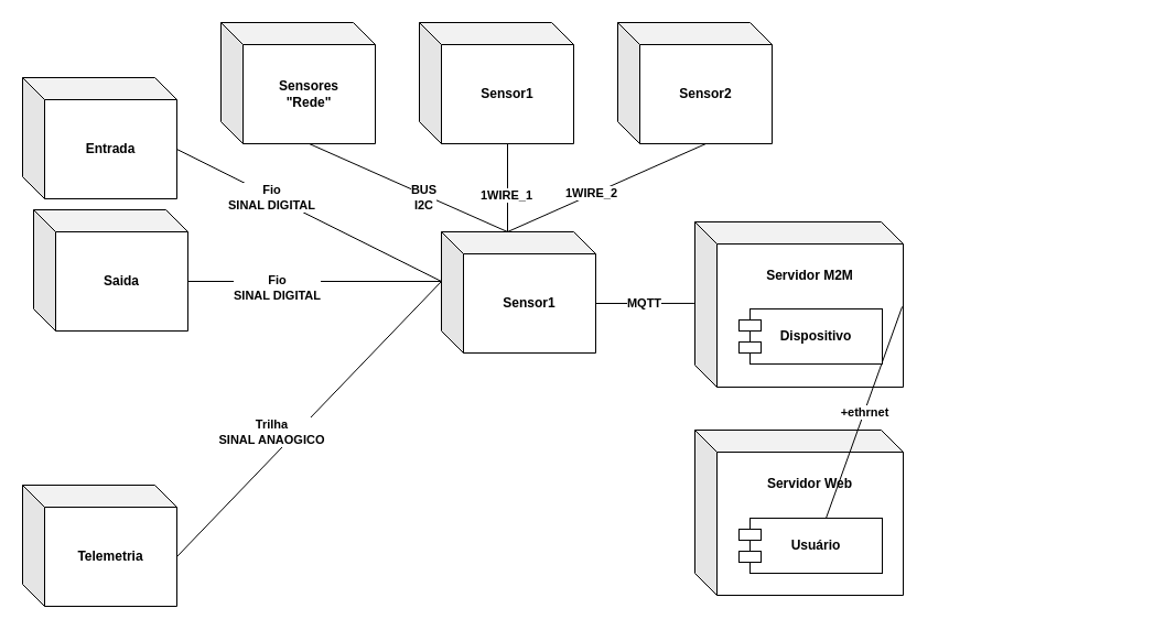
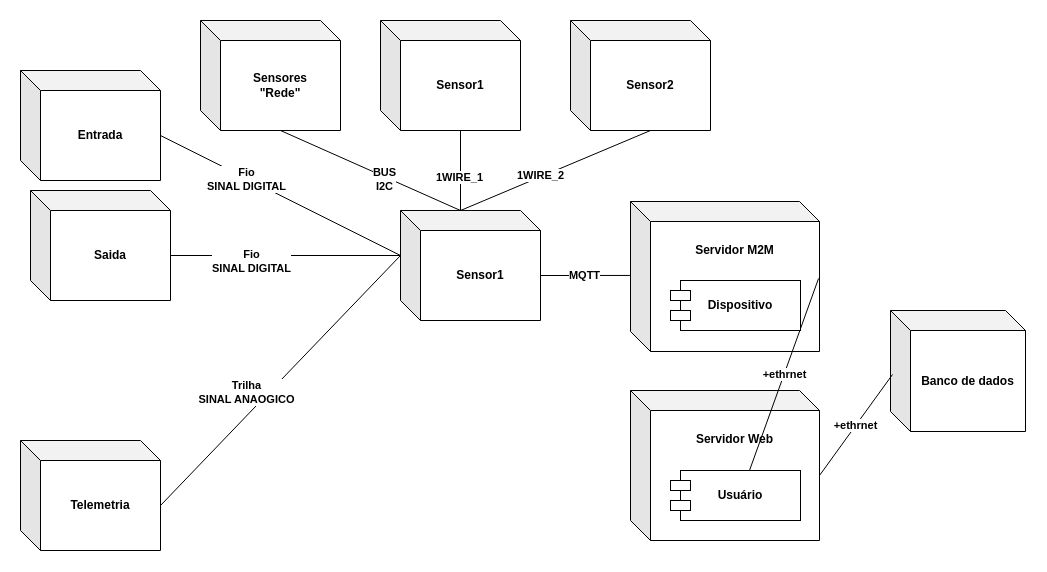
- <mxCell id="15" value="&lt;div&gt;&lt;b&gt;Sensor2&lt;/b&gt;&lt;/div&gt;" style="shape=cube;whiteSpace=wrap;html=1;boundedLbl=1;backgroundOutline=1;darkOpacity=0.05;darkOpacity2=0.1;" parent="1" vertex="1"><mxGeometry x="560" y="20" width="140" height="110" as="geometry" /></mxCell>
+ <mxCell id="15" value="&lt;div&gt;&lt;b&gt;Sensor2&lt;/b&gt;&lt;/div&gt;" style="shape=cube;whiteSpace=wrap;html=1;boundedLbl=1;backgroundOutline=1;darkOpacity=0.05;darkOpacity2=0.1;" parent="1" vertex="1"><mxGeometry x="570" y="20" width="140" height="110" as="geometry" /></mxCell>
+ <mxCell id="29" value="&lt;div&gt;&lt;b&gt;Banco de dados&lt;/b&gt;&lt;/div&gt;" style="shape=cube;whiteSpace=wrap;html=1;boundedLbl=1;backgroundOutline=1;darkOpacity=0.05;darkOpacity2=0.1;" parent="1" vertex="1"><mxGeometry x="890" y="310" width="135" height="121" as="geometry" /></mxCell>
+ <mxCell id="30" value="&lt;meta charset=&quot;utf-8&quot;&gt;&lt;b style=&quot;color: rgb(0, 0, 0); font-family: helvetica; font-size: 11px; font-style: normal; letter-spacing: normal; text-align: center; text-indent: 0px; text-transform: none; word-spacing: 0px; background-color: rgb(255, 255, 255);&quot;&gt;+ethrnet&lt;/b&gt;" style="endArrow=none;html=1;exitX=0;exitY=0;exitDx=189;exitDy=85;exitPerimeter=0;entryX=0.015;entryY=0.529;entryDx=0;entryDy=0;entryPerimeter=0;" parent="1" source="2" target="29" edge="1"><mxGeometry width="50" height="50" relative="1" as="geometry"><mxPoint x="870" y="475" as="sourcePoint" /><mxPoint x="945" y="658" as="targetPoint" /></mxGeometry></mxCell>
